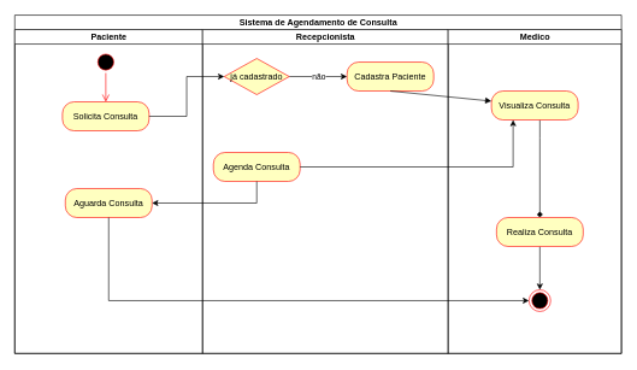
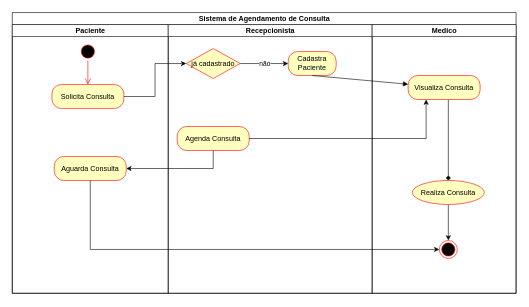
- <mxCell id="13" value="Cadastra Paciente" style="rounded=1;whiteSpace=wrap;html=1;arcSize=40;fontColor=#000000;fillColor=#ffffc0;strokeColor=#ff0000;" vertex="1" parent="8"><mxGeometry x="200" y="45" width="120" height="40" as="geometry" /></mxCell>
+ <mxCell id="13" value="Cadastra Paciente" style="rounded=1;whiteSpace=wrap;html=1;arcSize=40;fontColor=#000000;fillColor=#ffffc0;strokeColor=#ff0000;" vertex="1" parent="8"><mxGeometry x="200" y="45" width="80" height="40" as="geometry" /></mxCell>
- <mxCell id="17" value="Realiza Consulta" style="rounded=1;whiteSpace=wrap;html=1;arcSize=40;fontColor=#000000;fillColor=#ffffc0;strokeColor=#ff0000;" vertex="1" parent="15"><mxGeometry x="67" y="260" width="120" height="40" as="geometry" /></mxCell>
+ <mxCell id="17" value="Realiza Consulta" style="ellipse;whiteSpace=wrap;html=1;arcSize=40;fontColor=#000000;fillColor=#ffffc0;strokeColor=#ff0000;" vertex="1" parent="15"><mxGeometry x="67" y="260" width="120" height="40" as="geometry" /></mxCell>
